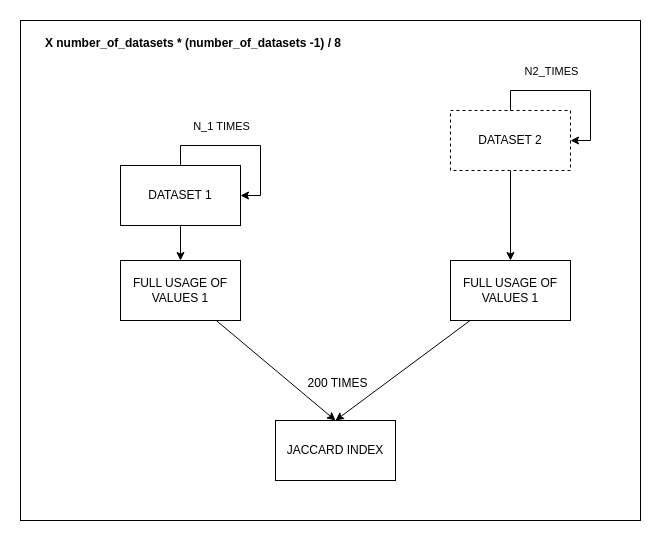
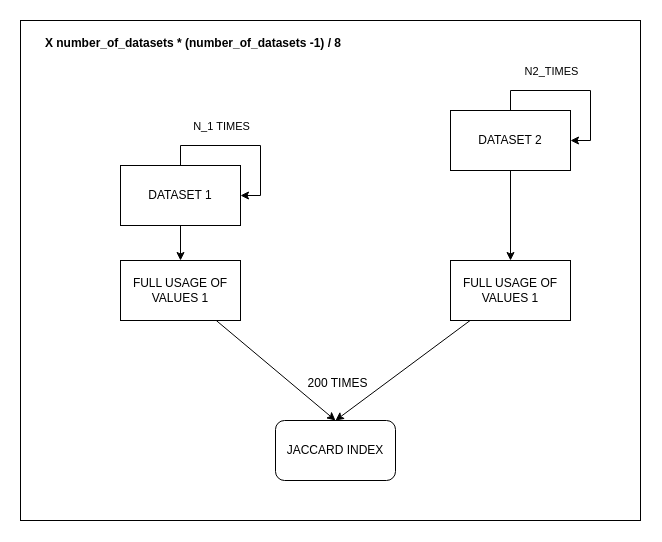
- <mxCell id="8" value="DATASET 2" style="rounded=0;whiteSpace=wrap;html=1;dashed=1;" vertex="1" parent="1"><mxGeometry x="450" y="110" width="120" height="60" as="geometry" /></mxCell>
+ <mxCell id="8" value="DATASET 2" style="rounded=0;whiteSpace=wrap;html=1;" vertex="1" parent="1"><mxGeometry x="450" y="110" width="120" height="60" as="geometry" /></mxCell>
- <mxCell id="11" value="JACCARD INDEX" style="rounded=0;whiteSpace=wrap;html=1;" vertex="1" parent="1"><mxGeometry x="275" y="420" width="120" height="60" as="geometry" /></mxCell>
+ <mxCell id="11" value="JACCARD INDEX" style="whiteSpace=wrap;html=1;rounded=1;" vertex="1" parent="1"><mxGeometry x="275" y="420" width="120" height="60" as="geometry" /></mxCell>
